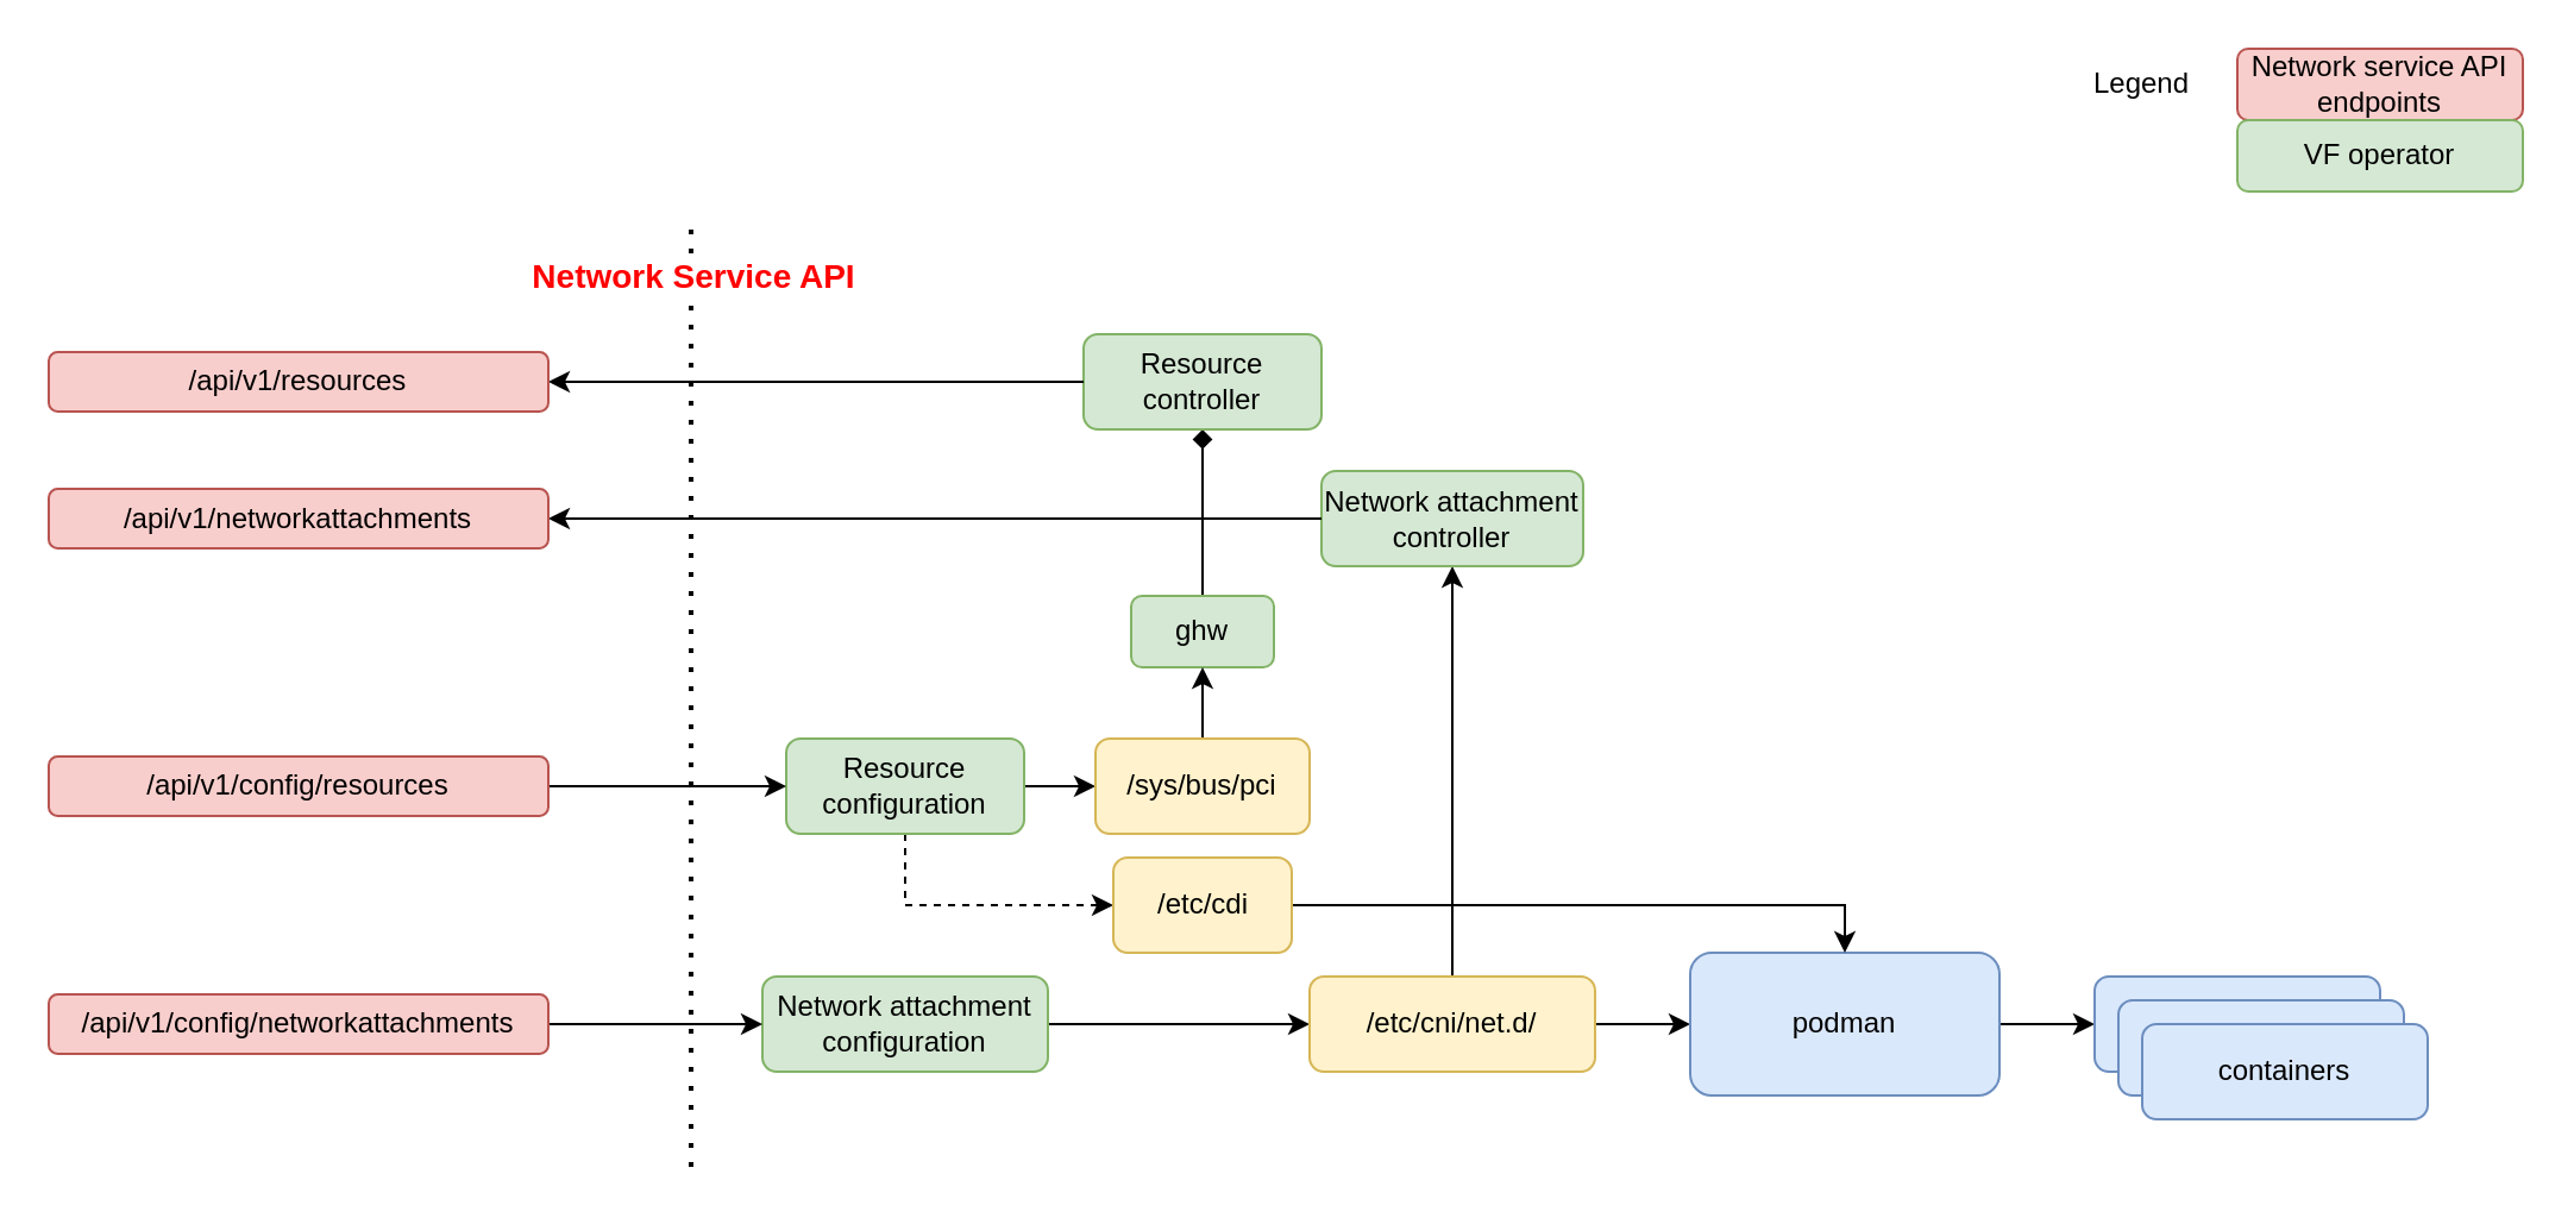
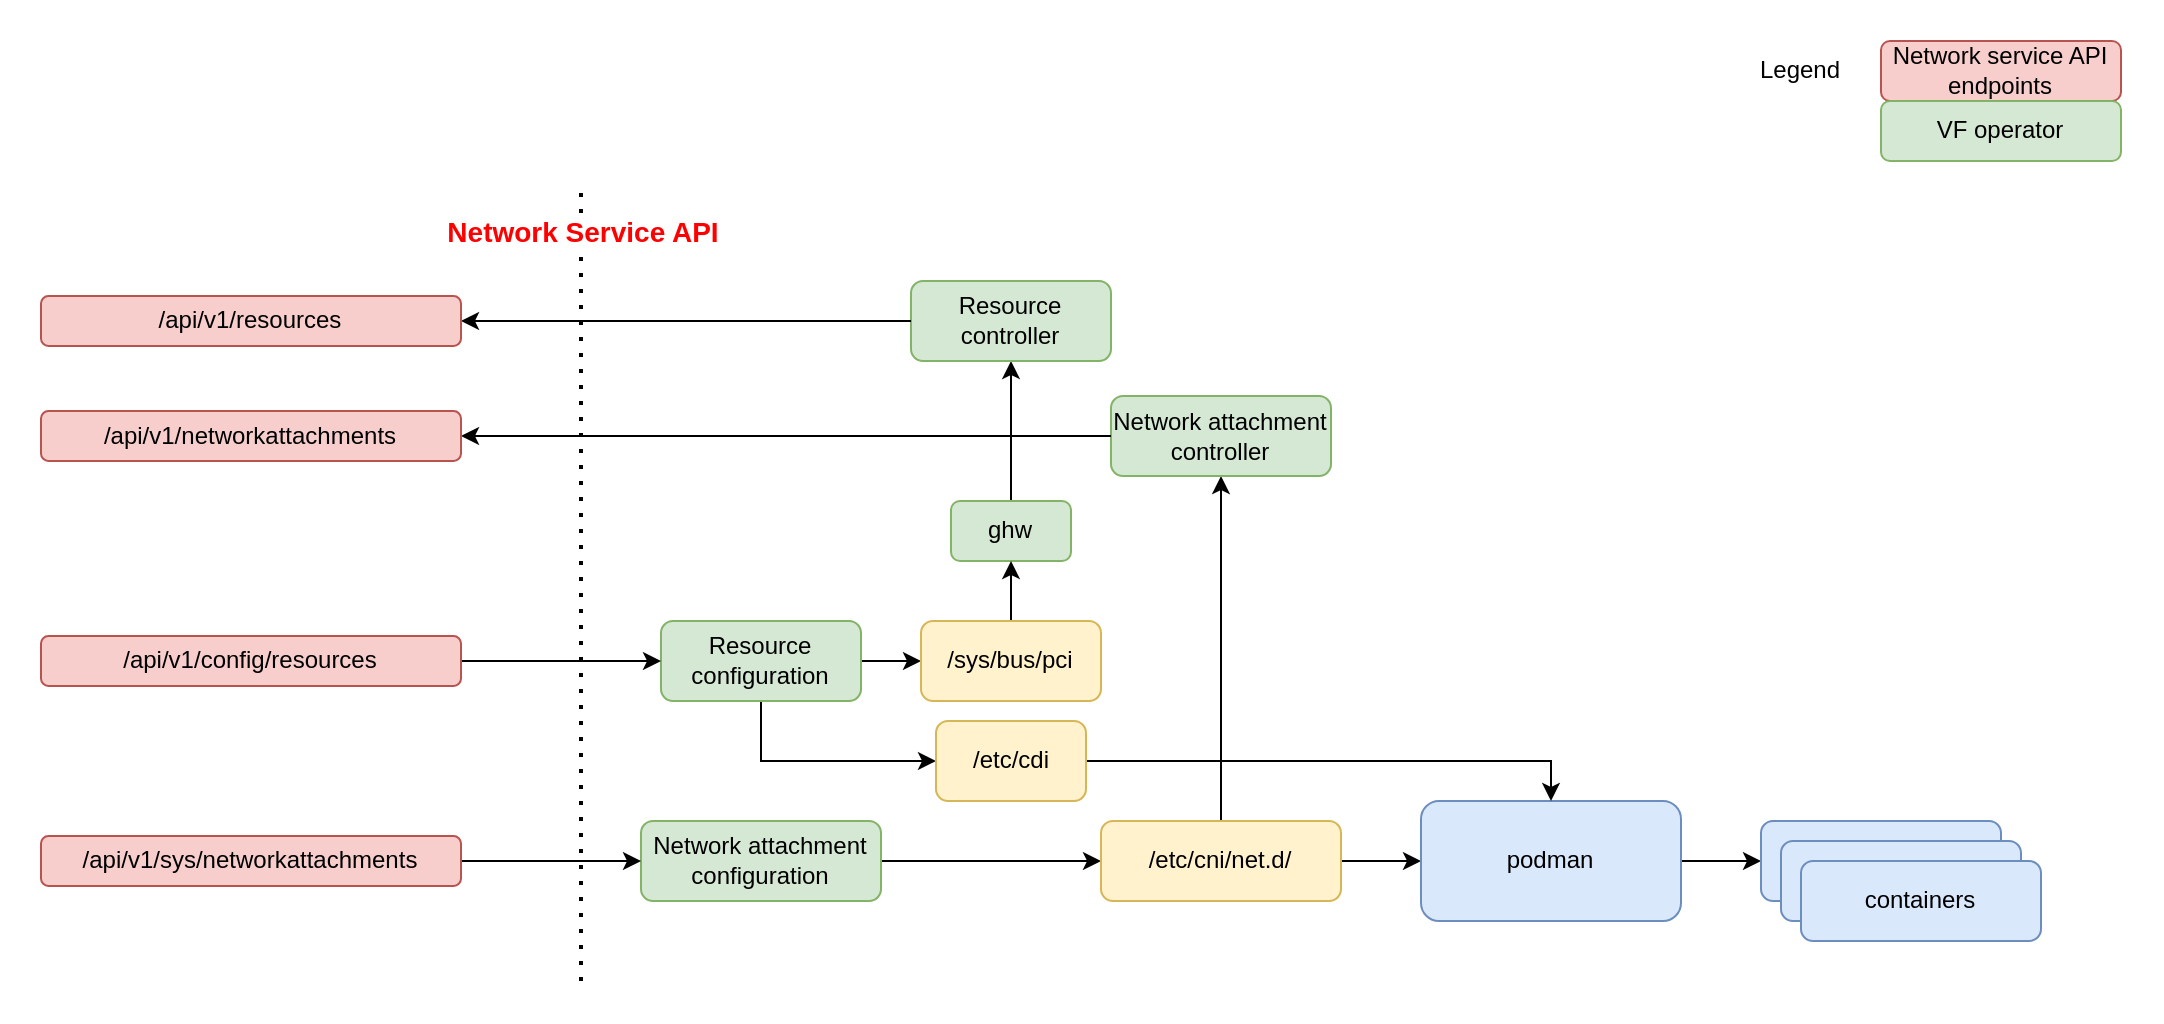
- <mxCell id="5" style="edgeStyle=orthogonalEdgeStyle;rounded=0;orthogonalLoop=1;jettySize=auto;html=1;entryX=0.5;entryY=1;entryDx=0;entryDy=0;endArrow=diamond;" parent="1" source="6" target="20" edge="1"><mxGeometry relative="1" as="geometry" /></mxCell>
+ <mxCell id="5" style="edgeStyle=orthogonalEdgeStyle;rounded=0;orthogonalLoop=1;jettySize=auto;html=1;entryX=0.5;entryY=1;entryDx=0;entryDy=0;" parent="1" source="6" target="20" edge="1"><mxGeometry relative="1" as="geometry" /></mxCell>
- <mxCell id="3" style="edgeStyle=orthogonalEdgeStyle;rounded=0;orthogonalLoop=1;jettySize=auto;html=1;entryX=0;entryY=0.5;entryDx=0;entryDy=0;dashed=1;" edge="1" parent="1" source="4" target="36"><mxGeometry relative="1" as="geometry"><Array as="points"><mxPoint x="380" y="380" /></Array></mxGeometry></mxCell>
+ <mxCell id="3" style="edgeStyle=orthogonalEdgeStyle;rounded=0;orthogonalLoop=1;jettySize=auto;html=1;entryX=0;entryY=0.5;entryDx=0;entryDy=0;" edge="1" parent="1" source="4" target="36"><mxGeometry relative="1" as="geometry"><Array as="points"><mxPoint x="380" y="380" /></Array></mxGeometry></mxCell>
- <mxCell id="27" value="/api/v1/config/networkattachments" style="rounded=1;whiteSpace=wrap;html=1;fillColor=#f8cecc;strokeColor=#b85450;" parent="1" vertex="1"><mxGeometry x="20" y="417.5" width="210" height="25" as="geometry" /></mxCell>
+ <mxCell id="27" value="/api/v1/sys/networkattachments" style="rounded=1;whiteSpace=wrap;html=1;fillColor=#f8cecc;strokeColor=#b85450;" parent="1" vertex="1"><mxGeometry x="20" y="417.5" width="210" height="25" as="geometry" /></mxCell>
